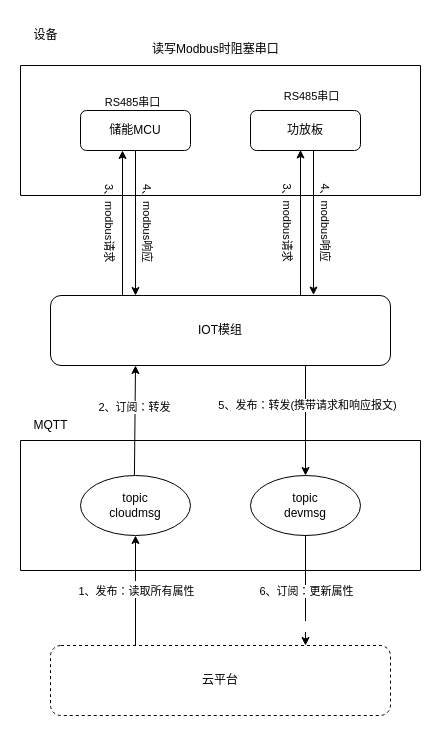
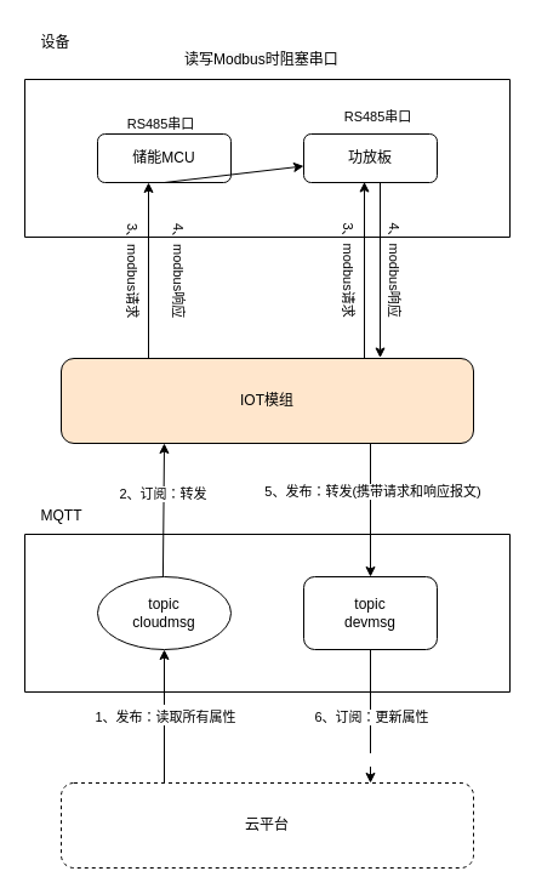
- <mxCell id="5" value="" style="endArrow=classic;html=1;rounded=0;exitX=0.5;exitY=1;exitDx=0;exitDy=0;entryX=0.25;entryY=0;entryDx=0;entryDy=0;" edge="1" parent="1" source="2" target="4"><mxGeometry width="50" height="50" relative="1" as="geometry"><mxPoint x="130" y="395" as="sourcePoint" /><mxPoint x="180" y="345" as="targetPoint" /></mxGeometry></mxCell>
+ <mxCell id="5" value="" style="endArrow=classic;html=1;rounded=0;exitX=0.5;exitY=1;exitDx=0;exitDy=0;" edge="1" parent="1" source="2" target="3"><mxGeometry width="50" height="50" relative="1" as="geometry"><mxPoint x="130" y="395" as="sourcePoint" /><mxPoint x="180" y="345" as="targetPoint" /></mxGeometry></mxCell>
- <mxCell id="4" value="IOT模组&lt;br&gt;" style="rounded=1;whiteSpace=wrap;html=1;" vertex="1" parent="1"><mxGeometry x="50" y="295" width="340" height="70" as="geometry" /></mxCell>
+ <mxCell id="4" value="IOT模组&lt;br&gt;" style="rounded=1;whiteSpace=wrap;html=1;fillColor=#ffe6cc;" vertex="1" parent="1"><mxGeometry x="50" y="295" width="340" height="70" as="geometry" /></mxCell>
- <mxCell id="8" value="topic&lt;br&gt;devmsg" style="ellipse;whiteSpace=wrap;html=1;" vertex="1" parent="6"><mxGeometry x="230" y="35" width="110" height="60" as="geometry" /></mxCell>
+ <mxCell id="8" value="topic&lt;br&gt;devmsg" style="whiteSpace=wrap;html=1;rounded=1;" vertex="1" parent="6"><mxGeometry x="230" y="35" width="110" height="60" as="geometry" /></mxCell>
